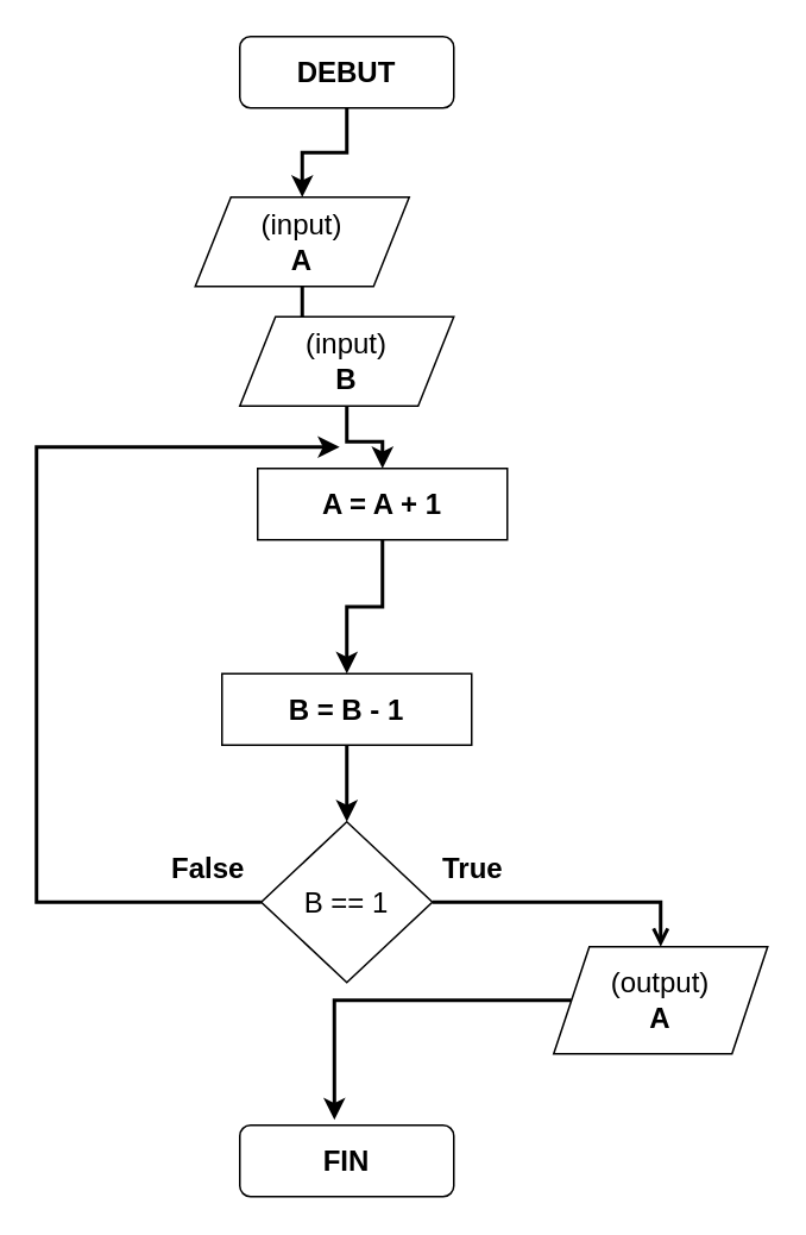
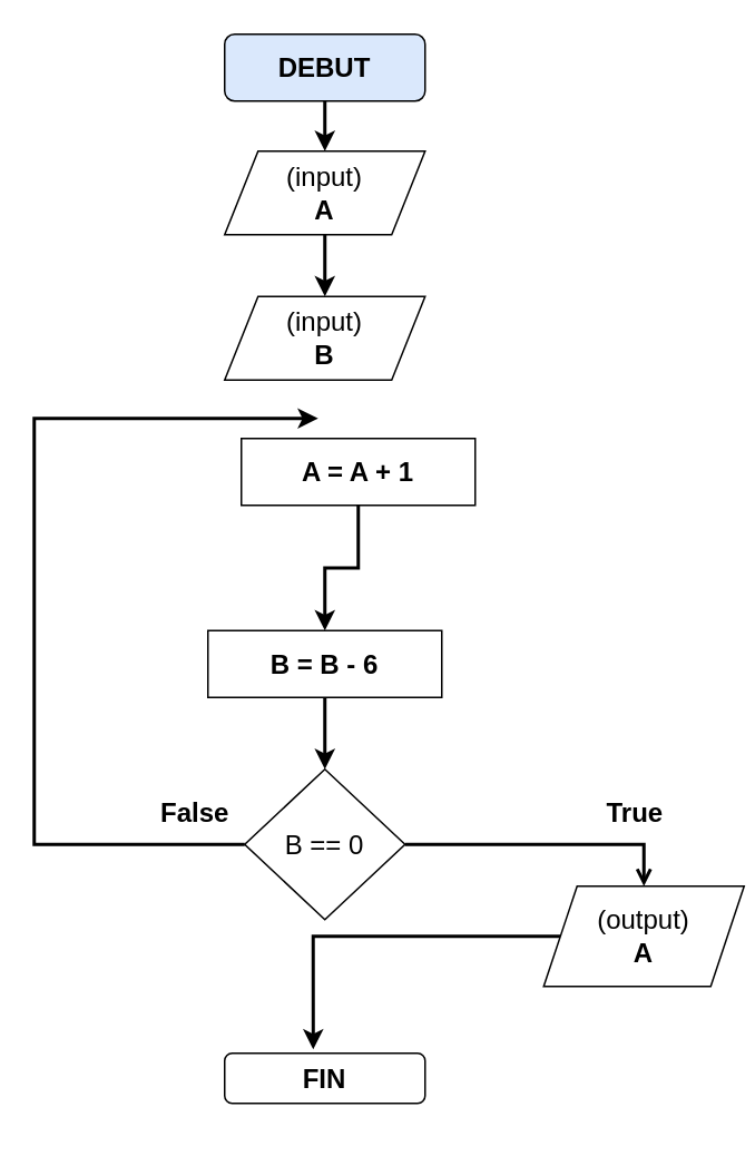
- <mxCell id="3" value="&lt;b&gt;&lt;font style=&quot;font-size: 16px;&quot;&gt;DEBUT&lt;/font&gt;&lt;/b&gt;" style="rounded=1;whiteSpace=wrap;html=1;" vertex="1" parent="1"><mxGeometry x="134" y="20" width="120" height="40" as="geometry" /></mxCell>
+ <mxCell id="3" value="&lt;b&gt;&lt;font style=&quot;font-size: 16px;&quot;&gt;DEBUT&lt;/font&gt;&lt;/b&gt;" style="rounded=1;whiteSpace=wrap;html=1;fillColor=#dae8fc;" vertex="1" parent="1"><mxGeometry x="134" y="20" width="120" height="40" as="geometry" /></mxCell>
- <mxCell id="6" value="(input)&lt;br&gt;&lt;b&gt;A&lt;/b&gt;" style="shape=parallelogram;perimeter=parallelogramPerimeter;whiteSpace=wrap;html=1;fixedSize=1;fontSize=16;" vertex="1" parent="1"><mxGeometry x="109" y="110" width="120" height="50" as="geometry" /></mxCell>
+ <mxCell id="6" value="(input)&lt;br&gt;&lt;b&gt;A&lt;/b&gt;" style="shape=parallelogram;perimeter=parallelogramPerimeter;whiteSpace=wrap;html=1;fixedSize=1;fontSize=16;" vertex="1" parent="1"><mxGeometry x="134" y="90" width="120" height="50" as="geometry" /></mxCell>
- <mxCell id="7" style="edgeStyle=orthogonalEdgeStyle;rounded=0;orthogonalLoop=1;jettySize=auto;html=1;exitX=0.5;exitY=1;exitDx=0;exitDy=0;entryX=0.5;entryY=0;entryDx=0;entryDy=0;strokeWidth=2;fontSize=16;" edge="1" parent="1" source="8" target="10"><mxGeometry relative="1" as="geometry" /></mxCell>
- <mxCell id="12" value="&lt;b&gt;B = B - 1&lt;/b&gt;" style="rounded=0;whiteSpace=wrap;html=1;fontSize=16;" vertex="1" parent="1"><mxGeometry x="124" y="377" width="140" height="40" as="geometry" /></mxCell>
+ <mxCell id="12" value="&lt;b&gt;B = B - 6&lt;/b&gt;" style="rounded=0;whiteSpace=wrap;html=1;fontSize=16;" vertex="1" parent="1"><mxGeometry x="124" y="377" width="140" height="40" as="geometry" /></mxCell>
- <mxCell id="16" value="True" style="text;strokeColor=none;fillColor=none;align=left;verticalAlign=middle;spacingLeft=4;spacingRight=4;overflow=hidden;points=[[0,0.5],[1,0.5]];portConstraint=eastwest;rotatable=0;fontSize=16;fontStyle=1" vertex="1" parent="1"><mxGeometry x="242" y="470" width="80" height="30" as="geometry" /></mxCell>
+ <mxCell id="16" value="True" style="text;strokeColor=none;fillColor=none;align=left;verticalAlign=middle;spacingLeft=4;spacingRight=4;overflow=hidden;points=[[0,0.5],[1,0.5]];portConstraint=eastwest;rotatable=0;fontSize=16;fontStyle=1" vertex="1" parent="1"><mxGeometry x="357" y="470" width="80" height="30" as="geometry" /></mxCell>
- <mxCell id="14" value="B == 1" style="rhombus;whiteSpace=wrap;html=1;fontSize=16;" vertex="1" parent="1"><mxGeometry x="146" y="460" width="96" height="90" as="geometry" /></mxCell>
+ <mxCell id="14" value="B == 0" style="rhombus;whiteSpace=wrap;html=1;fontSize=16;" vertex="1" parent="1"><mxGeometry x="146" y="460" width="96" height="90" as="geometry" /></mxCell>
- <mxCell id="19" value="(output)&lt;br&gt;&lt;b&gt;A&lt;/b&gt;" style="shape=parallelogram;perimeter=parallelogramPerimeter;whiteSpace=wrap;html=1;fixedSize=1;fontSize=16;" vertex="1" parent="1"><mxGeometry x="310" y="530" width="120" height="60" as="geometry" /></mxCell>
+ <mxCell id="19" value="(output)&lt;br&gt;&lt;b&gt;A&lt;/b&gt;" style="shape=parallelogram;perimeter=parallelogramPerimeter;whiteSpace=wrap;html=1;fixedSize=1;fontSize=16;" vertex="1" parent="1"><mxGeometry x="325" y="530" width="120" height="60" as="geometry" /></mxCell>
- <mxCell id="4" value="&lt;b&gt;&lt;font style=&quot;font-size: 16px;&quot;&gt;FIN&lt;/font&gt;&lt;/b&gt;" style="rounded=1;whiteSpace=wrap;html=1;" vertex="1" parent="1"><mxGeometry x="134" y="630" width="120" height="40" as="geometry" /></mxCell>
+ <mxCell id="4" value="&lt;b&gt;&lt;font style=&quot;font-size: 16px;&quot;&gt;FIN&lt;/font&gt;&lt;/b&gt;" style="rounded=1;whiteSpace=wrap;html=1;" vertex="1" parent="1"><mxGeometry x="134" y="630" width="120" height="30" as="geometry" /></mxCell>
